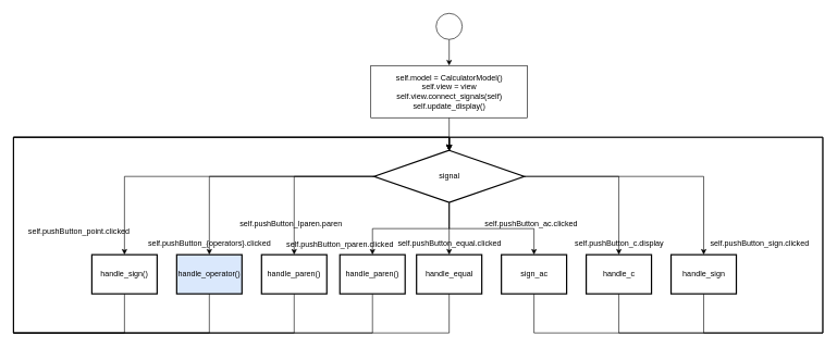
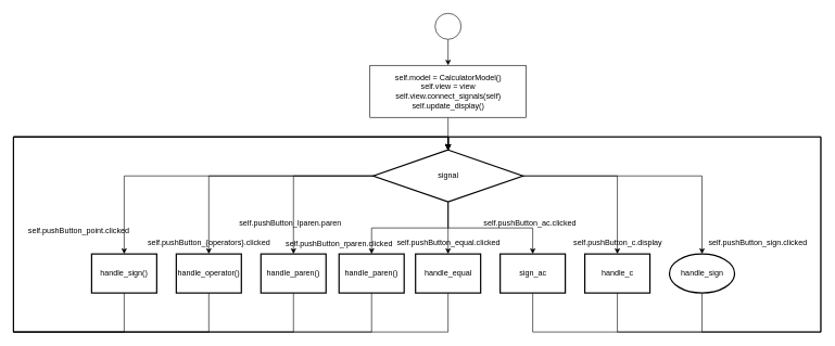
- <mxCell id="17" value="handle_operator()" style="whiteSpace=wrap;html=1;strokeWidth=2;labelBackgroundColor=none;fontSize=12;fillColor=#dae8fc;" vertex="1" parent="1"><mxGeometry x="270" y="390" width="100" height="60" as="geometry" /></mxCell>
+ <mxCell id="17" value="handle_operator()" style="whiteSpace=wrap;html=1;strokeWidth=2;labelBackgroundColor=none;fontSize=12;" vertex="1" parent="1"><mxGeometry x="270" y="390" width="100" height="60" as="geometry" /></mxCell>
- <mxCell id="27" value="handle_sign" style="whiteSpace=wrap;html=1;strokeWidth=2;labelBackgroundColor=none;fontSize=12;" vertex="1" parent="1"><mxGeometry x="1027.5" y="390" width="100" height="60" as="geometry" /></mxCell>
+ <mxCell id="27" value="handle_sign" style="ellipse;whiteSpace=wrap;html=1;strokeWidth=2;labelBackgroundColor=none;fontSize=12;" vertex="1" parent="1"><mxGeometry x="1027.5" y="390" width="100" height="60" as="geometry" /></mxCell>
